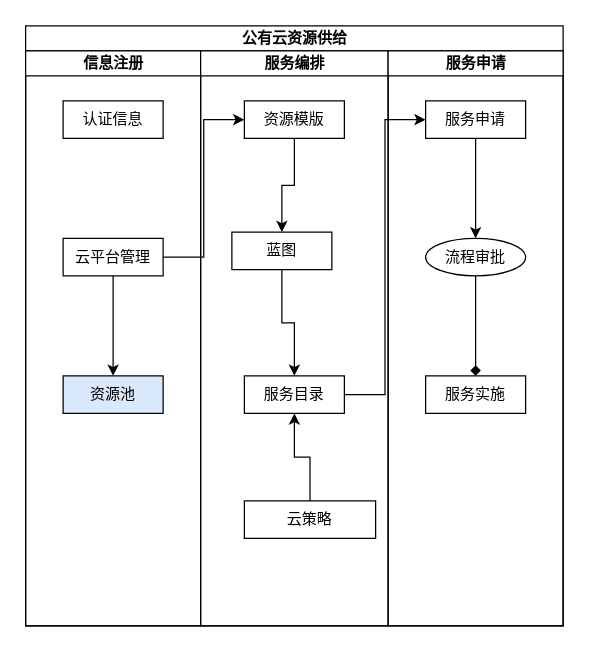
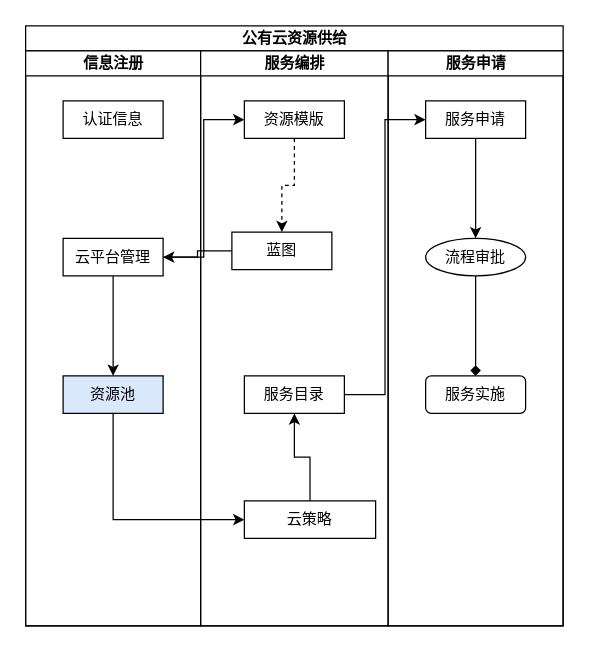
- <mxCell id="17" value="" style="edgeStyle=orthogonalEdgeStyle;rounded=0;orthogonalLoop=1;jettySize=auto;html=1;" edge="1" parent="1" source="6" target="16"><mxGeometry relative="1" as="geometry" /></mxCell>
+ <mxCell id="17" value="" style="edgeStyle=orthogonalEdgeStyle;rounded=0;orthogonalLoop=1;jettySize=auto;html=1;dashed=1;" edge="1" parent="1" source="6" target="16"><mxGeometry relative="1" as="geometry" /></mxCell>
- <mxCell id="15" value="" style="edgeStyle=orthogonalEdgeStyle;rounded=0;orthogonalLoop=1;jettySize=auto;html=1;" edge="1" parent="1" source="16" target="19"><mxGeometry relative="1" as="geometry" /></mxCell>
+ <mxCell id="15" value="" style="edgeStyle=orthogonalEdgeStyle;rounded=0;orthogonalLoop=1;jettySize=auto;html=1;" edge="1" parent="1" source="16" target="12"><mxGeometry relative="1" as="geometry" /></mxCell>
- <mxCell id="23" value="服务实施" style="whiteSpace=wrap;html=1;align=center;treeFolding=1;treeMoving=1;newEdgeStyle={&quot;edgeStyle&quot;:&quot;elbowEdgeStyle&quot;,&quot;startArrow&quot;:&quot;none&quot;,&quot;endArrow&quot;:&quot;none&quot;};" vertex="1" parent="1"><mxGeometry x="340" y="300" width="80" height="30" as="geometry" /></mxCell>
+ <mxCell id="23" value="服务实施" style="whiteSpace=wrap;html=1;align=center;treeFolding=1;treeMoving=1;newEdgeStyle={&quot;edgeStyle&quot;:&quot;elbowEdgeStyle&quot;,&quot;startArrow&quot;:&quot;none&quot;,&quot;endArrow&quot;:&quot;none&quot;};rounded=1;" vertex="1" parent="1"><mxGeometry x="340" y="300" width="80" height="30" as="geometry" /></mxCell>
+ <mxCell id="13" value="" style="edgeStyle=orthogonalEdgeStyle;rounded=0;orthogonalLoop=1;jettySize=auto;html=1;exitX=0.5;exitY=1;exitDx=0;exitDy=0;entryX=0;entryY=0.5;entryDx=0;entryDy=0;" edge="1" parent="1" source="14" target="7"><mxGeometry relative="1" as="geometry" /></mxCell>
